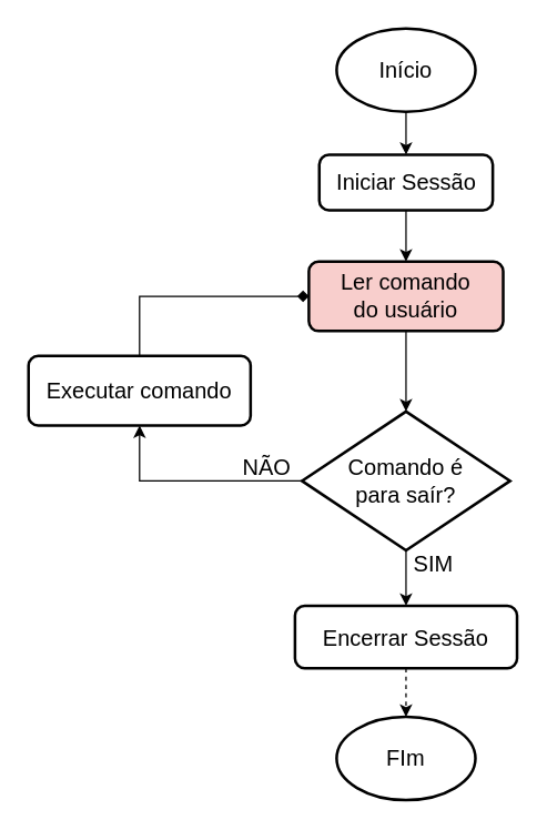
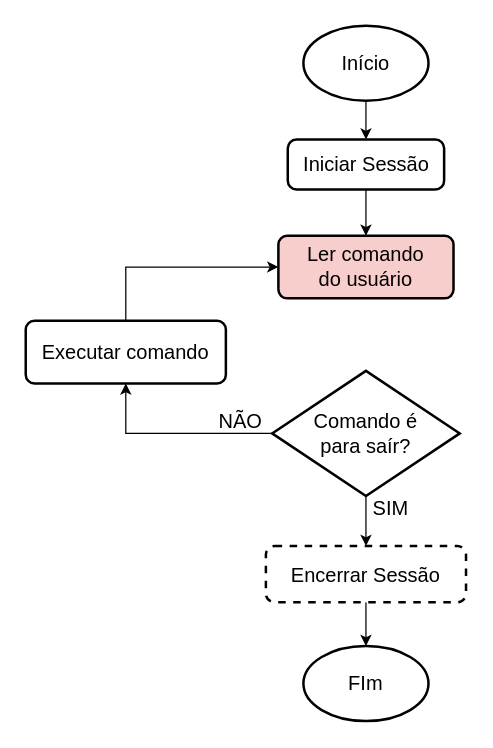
- <mxCell id="9" style="edgeStyle=orthogonalEdgeStyle;rounded=0;orthogonalLoop=1;jettySize=auto;html=1;exitX=0.5;exitY=0;exitDx=0;exitDy=0;entryX=0;entryY=0.5;entryDx=0;entryDy=0;endArrow=diamond;" edge="1" parent="1" source="10" target="5"><mxGeometry relative="1" as="geometry" /></mxCell>
+ <mxCell id="9" style="edgeStyle=orthogonalEdgeStyle;rounded=0;orthogonalLoop=1;jettySize=auto;html=1;exitX=0.5;exitY=0;exitDx=0;exitDy=0;entryX=0;entryY=0.5;entryDx=0;entryDy=0;" edge="1" parent="1" source="10" target="5"><mxGeometry relative="1" as="geometry" /></mxCell>
- <mxCell id="4" style="edgeStyle=orthogonalEdgeStyle;rounded=0;orthogonalLoop=1;jettySize=auto;html=1;exitX=0.5;exitY=1;exitDx=0;exitDy=0;" edge="1" parent="1" source="5" target="8"><mxGeometry relative="1" as="geometry" /></mxCell>
- <mxCell id="12" value="&lt;font style=&quot;font-size: 16px&quot;&gt;Encerrar Sessão&lt;/font&gt;" style="rounded=1;whiteSpace=wrap;html=1;absoluteArcSize=1;arcSize=14;strokeWidth=2;" vertex="1" parent="1"><mxGeometry x="212" y="436" width="160" height="45" as="geometry" /></mxCell>
+ <mxCell id="12" value="&lt;font style=&quot;font-size: 16px&quot;&gt;Encerrar Sessão&lt;/font&gt;" style="rounded=1;whiteSpace=wrap;html=1;absoluteArcSize=1;arcSize=14;strokeWidth=2;dashed=1;" vertex="1" parent="1"><mxGeometry x="212" y="436" width="160" height="45" as="geometry" /></mxCell>
- <mxCell id="11" style="edgeStyle=orthogonalEdgeStyle;rounded=0;orthogonalLoop=1;jettySize=auto;html=1;exitX=0.5;exitY=1;exitDx=0;exitDy=0;entryX=0.5;entryY=0;entryDx=0;entryDy=0;entryPerimeter=0;dashed=1;" edge="1" parent="1" source="12" target="13"><mxGeometry relative="1" as="geometry" /></mxCell>
+ <mxCell id="11" style="edgeStyle=orthogonalEdgeStyle;rounded=0;orthogonalLoop=1;jettySize=auto;html=1;exitX=0.5;exitY=1;exitDx=0;exitDy=0;entryX=0.5;entryY=0;entryDx=0;entryDy=0;entryPerimeter=0;" edge="1" parent="1" source="12" target="13"><mxGeometry relative="1" as="geometry" /></mxCell>
